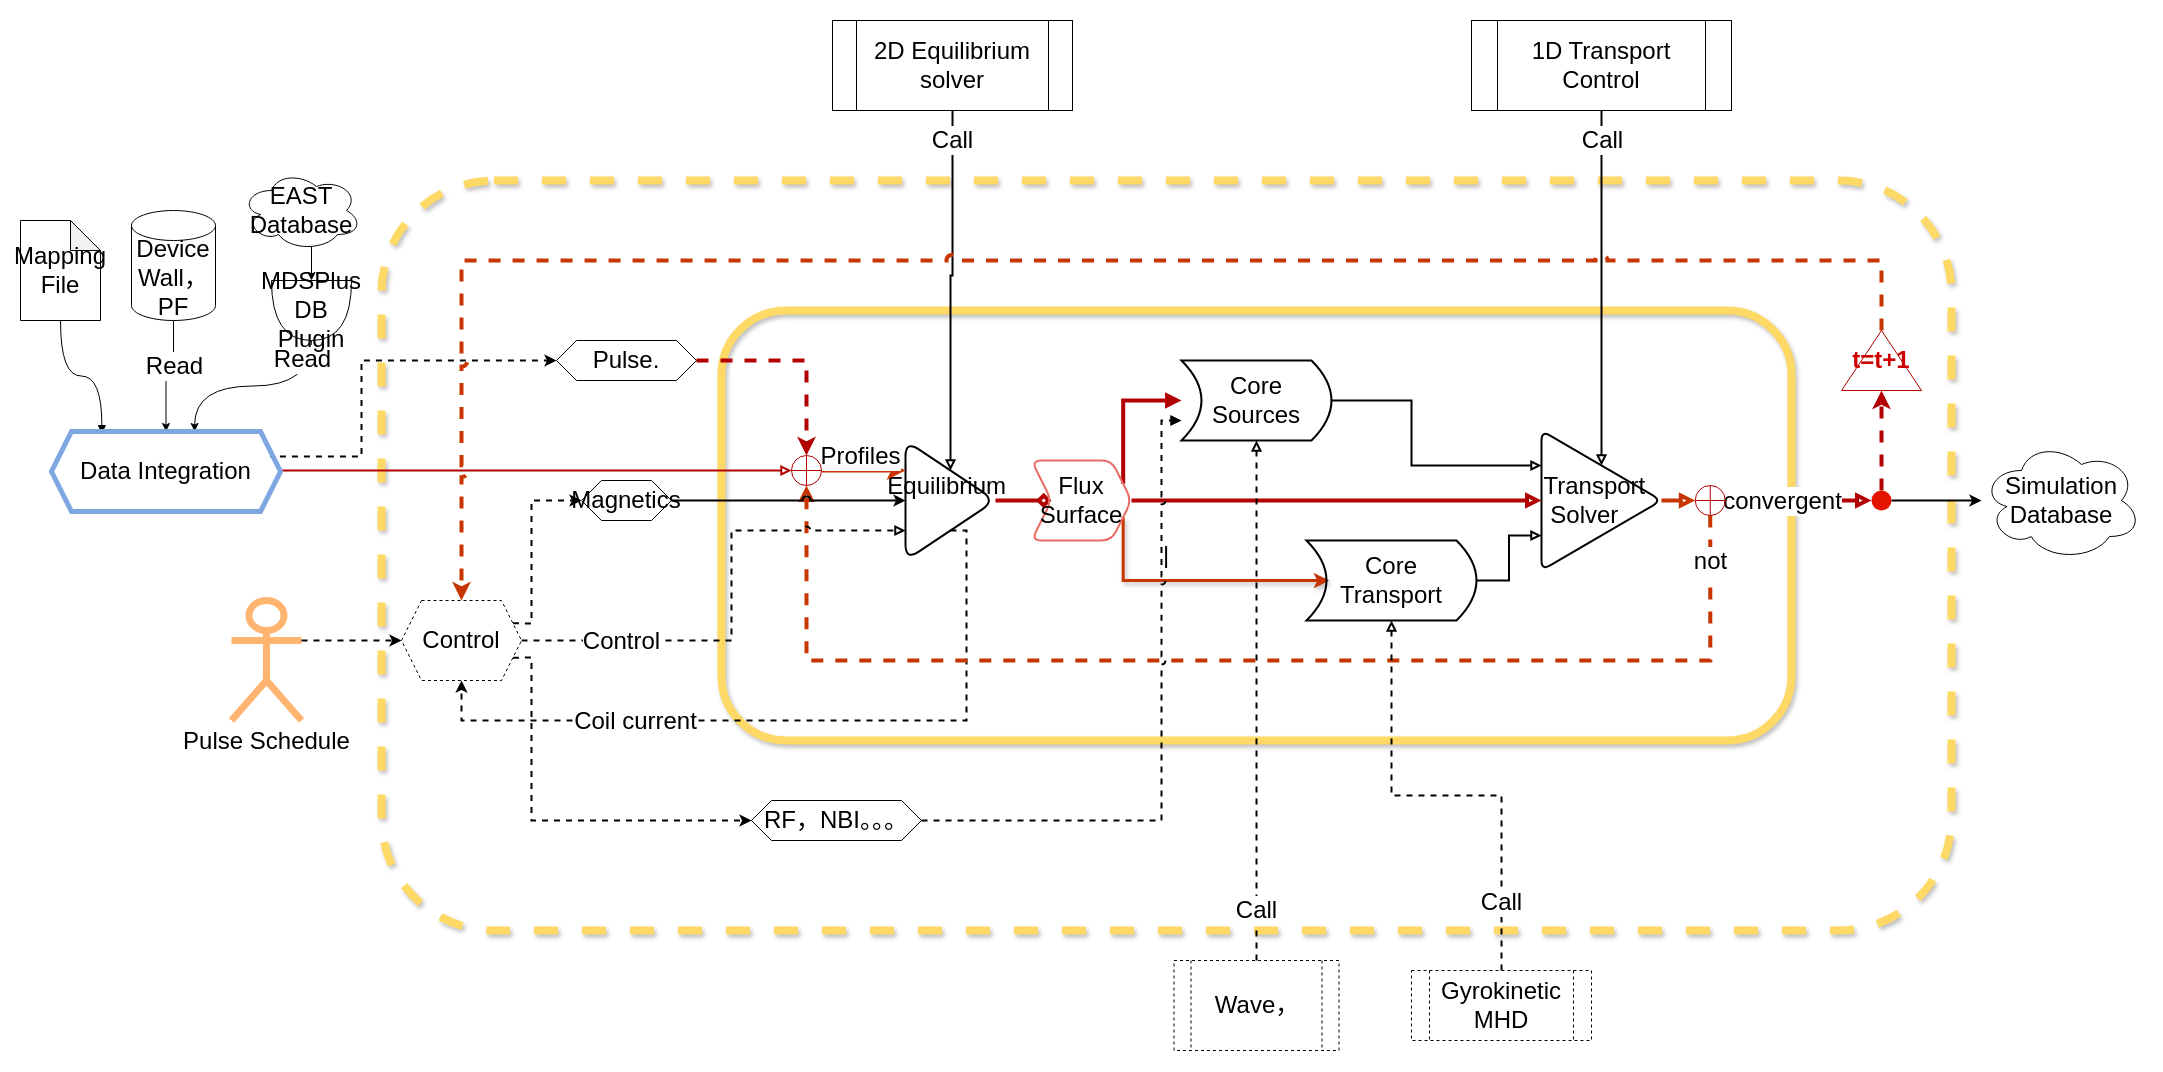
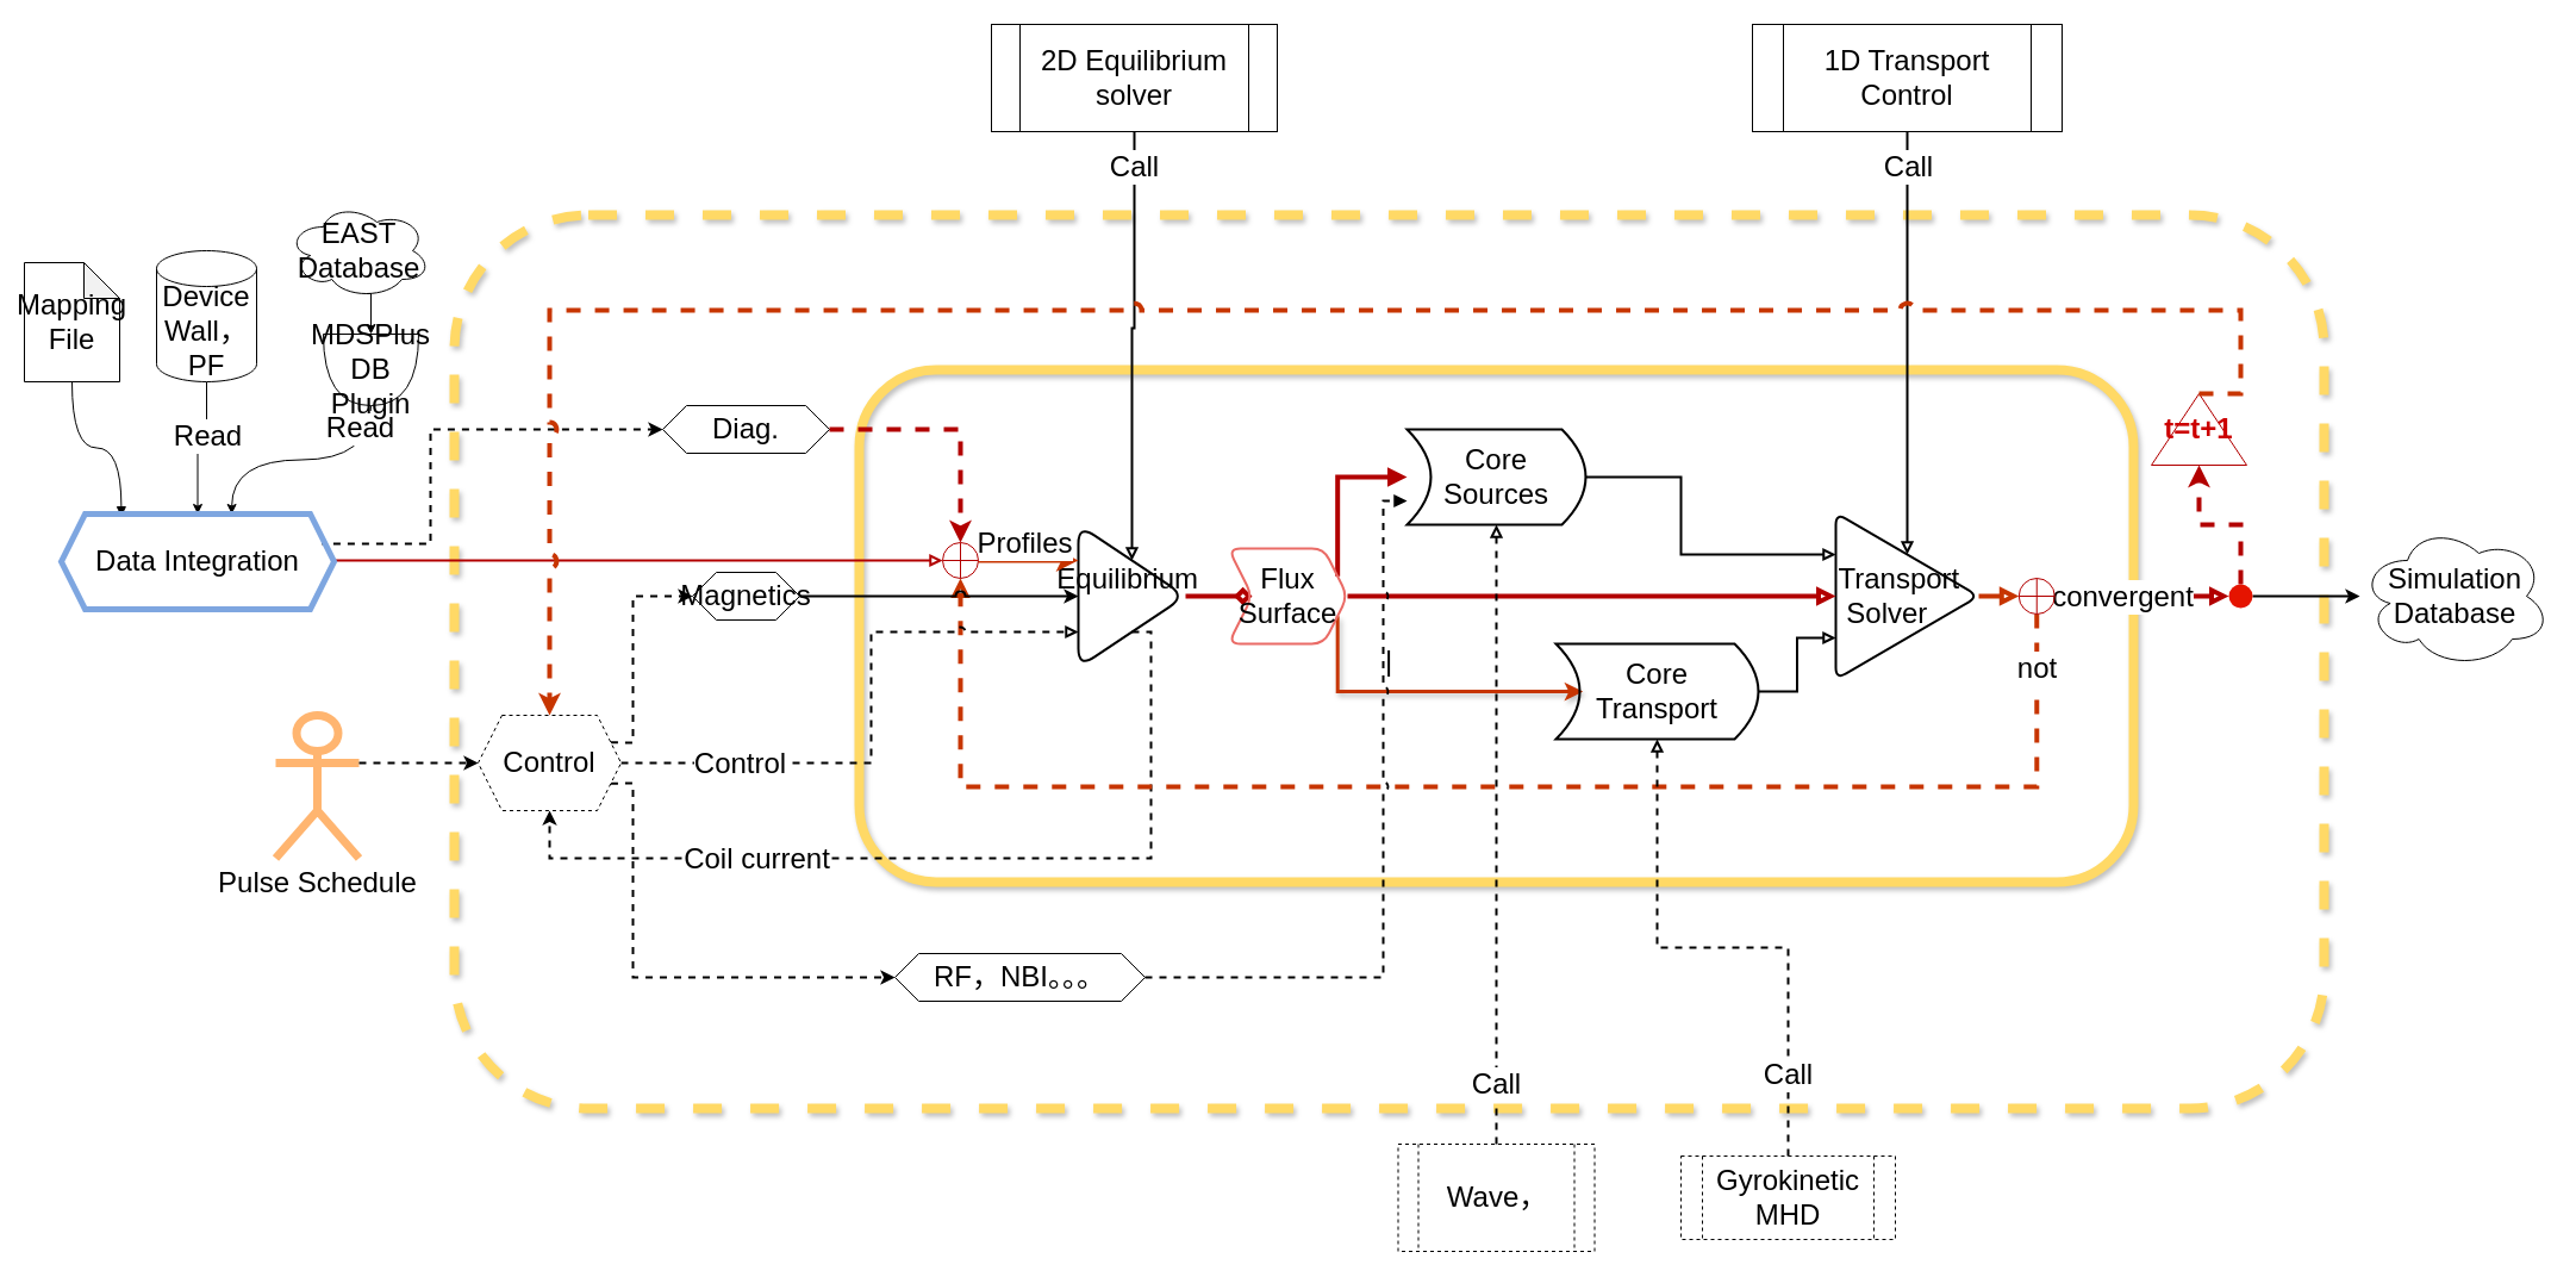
- <mxCell id="66" value="&lt;font style=&quot;font-size: 24px;&quot;&gt;Pulse.&lt;/font&gt;" style="shape=hexagon;perimeter=hexagonPerimeter2;whiteSpace=wrap;html=1;fixedSize=1;fontSize=24;" parent="1" vertex="1"><mxGeometry x="556" y="340" width="140" height="40" as="geometry" /></mxCell>
+ <mxCell id="66" value="&lt;font style=&quot;font-size: 24px;&quot;&gt;Diag.&lt;/font&gt;" style="shape=hexagon;perimeter=hexagonPerimeter2;whiteSpace=wrap;html=1;fixedSize=1;fontSize=24;" parent="1" vertex="1"><mxGeometry x="556" y="340" width="140" height="40" as="geometry" /></mxCell>
- <mxCell id="61" value="&lt;font color=&quot;#cc0000&quot; style=&quot;font-size: 24px;&quot;&gt;&lt;b style=&quot;font-size: 24px;&quot;&gt;t=t+1&lt;/b&gt;&lt;/font&gt;" style="triangle;whiteSpace=wrap;html=1;direction=north;strokeColor=#B20000;fontColor=#ffffff;fillColor=none;fontSize=24;" parent="1" vertex="1"><mxGeometry x="1841" y="330" width="80" height="60" as="geometry" /></mxCell>
+ <mxCell id="61" value="&lt;font color=&quot;#cc0000&quot; style=&quot;font-size: 24px;&quot;&gt;&lt;b style=&quot;font-size: 24px;&quot;&gt;t=t+1&lt;/b&gt;&lt;/font&gt;" style="triangle;whiteSpace=wrap;html=1;direction=north;strokeColor=#B20000;fontColor=#ffffff;fillColor=none;fontSize=24;" parent="1" vertex="1"><mxGeometry x="1806" y="330" width="80" height="60" as="geometry" /></mxCell>
- <mxCell id="60" value="&lt;font style=&quot;font-size: 24px;&quot;&gt;RF，NBI。。。&lt;/font&gt;" style="shape=hexagon;perimeter=hexagonPerimeter2;whiteSpace=wrap;html=1;fixedSize=1;fontSize=24;" parent="1" vertex="1"><mxGeometry x="751" y="800" width="170" height="40" as="geometry" /></mxCell>
+ <mxCell id="60" value="&lt;font style=&quot;font-size: 24px;&quot;&gt;RF，NBI。。。&lt;/font&gt;" style="shape=hexagon;perimeter=hexagonPerimeter2;whiteSpace=wrap;html=1;fixedSize=1;fontSize=24;" parent="1" vertex="1"><mxGeometry x="751" y="800" width="210" height="40" as="geometry" /></mxCell>
